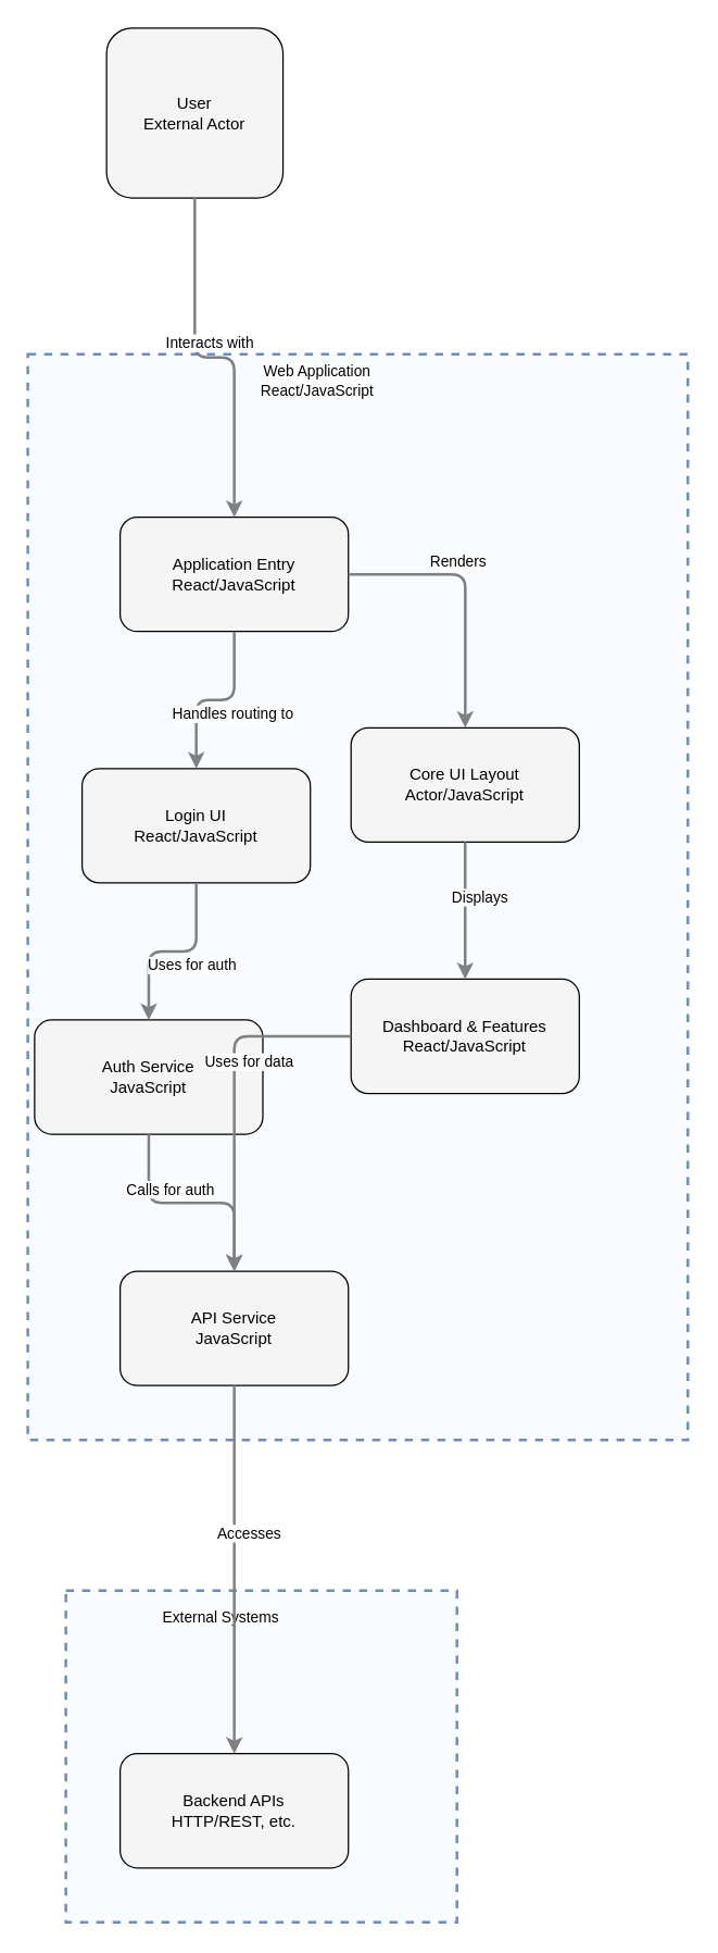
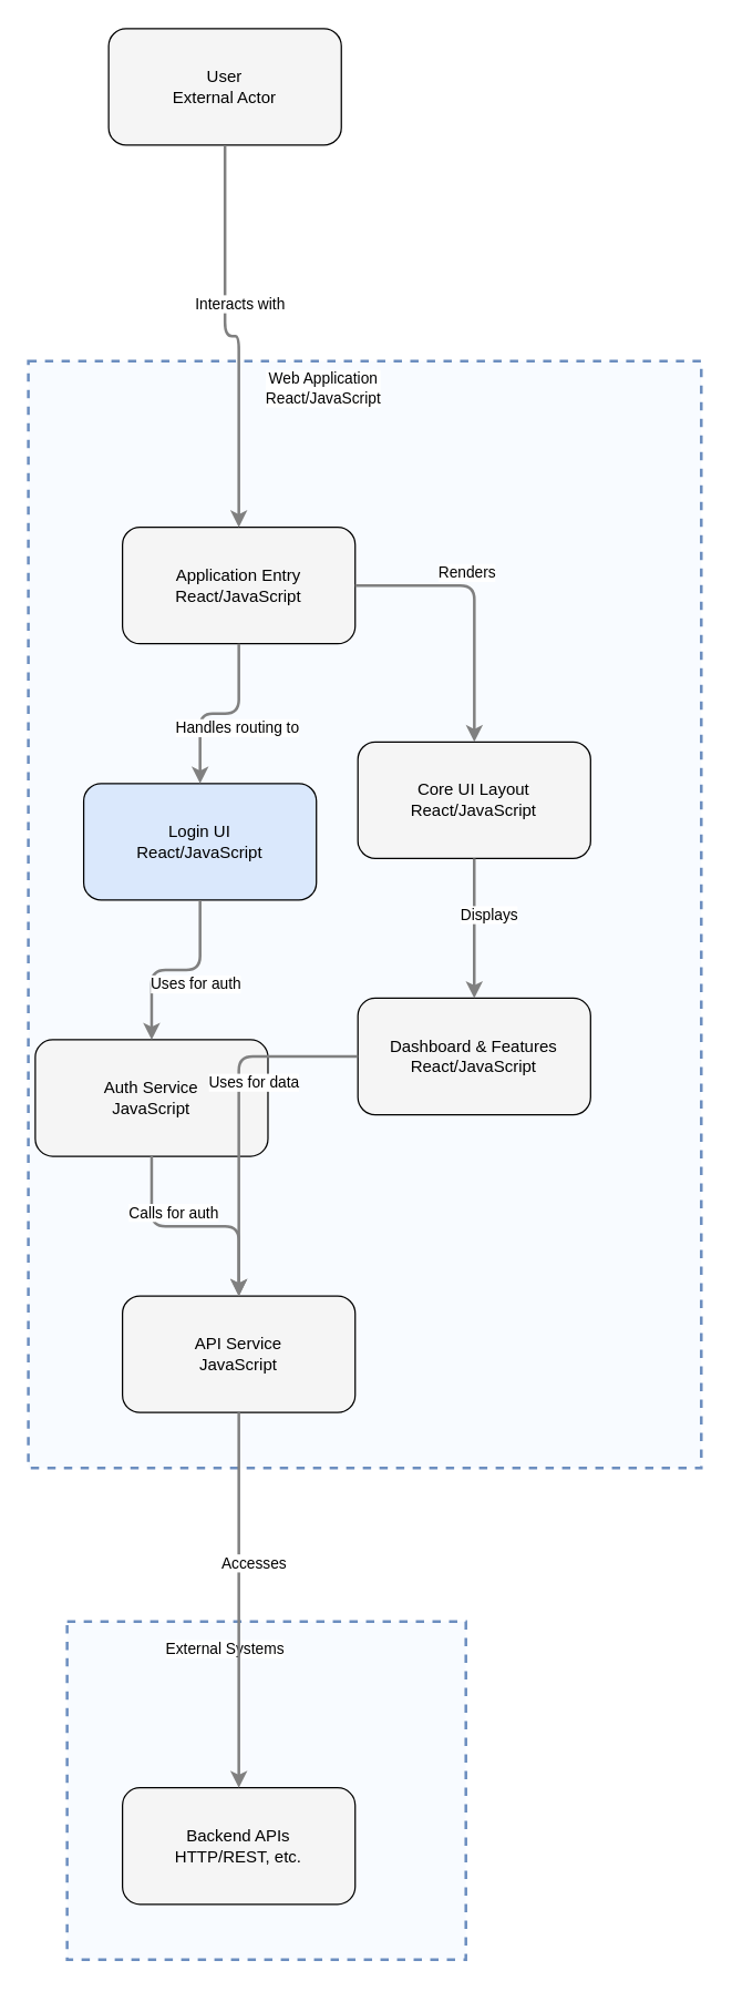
- <mxCell id="6" value="User&lt;br&gt;External Actor" style="rounded=1;whiteSpace=wrap;html=1;fillColor=#f5f5f5" vertex="1" parent="1"><mxGeometry x="78.026" y="20" width="130" height="125" as="geometry" /></mxCell>
+ <mxCell id="6" value="User&lt;br&gt;External Actor" style="rounded=1;whiteSpace=wrap;html=1;fillColor=#f5f5f5" vertex="1" parent="1"><mxGeometry x="78.026" y="20" width="168.158" height="84.079" as="geometry" /></mxCell>
- <mxCell id="9" value="Core UI Layout&lt;br&gt;Actor/JavaScript" style="rounded=1;whiteSpace=wrap;html=1;fillColor=#f5f5f5" vertex="1" parent="4"><mxGeometry x="238.158" y="275" width="168.158" height="84.079" as="geometry" /></mxCell>
+ <mxCell id="9" value="Core UI Layout&lt;br&gt;React/JavaScript" style="rounded=1;whiteSpace=wrap;html=1;fillColor=#f5f5f5" vertex="1" parent="4"><mxGeometry x="238.158" y="275" width="168.158" height="84.079" as="geometry" /></mxCell>
- <mxCell id="8" value="Login UI&lt;br&gt;React/JavaScript" style="rounded=1;whiteSpace=wrap;html=1;fillColor=#f5f5f5" vertex="1" parent="4"><mxGeometry x="40" y="305" width="168.158" height="84.079" as="geometry" /></mxCell>
+ <mxCell id="8" value="Login UI&lt;br&gt;React/JavaScript" style="rounded=1;whiteSpace=wrap;html=1;fillColor=#dae8fc;" vertex="1" parent="4"><mxGeometry x="40" y="305" width="168.158" height="84.079" as="geometry" /></mxCell>
